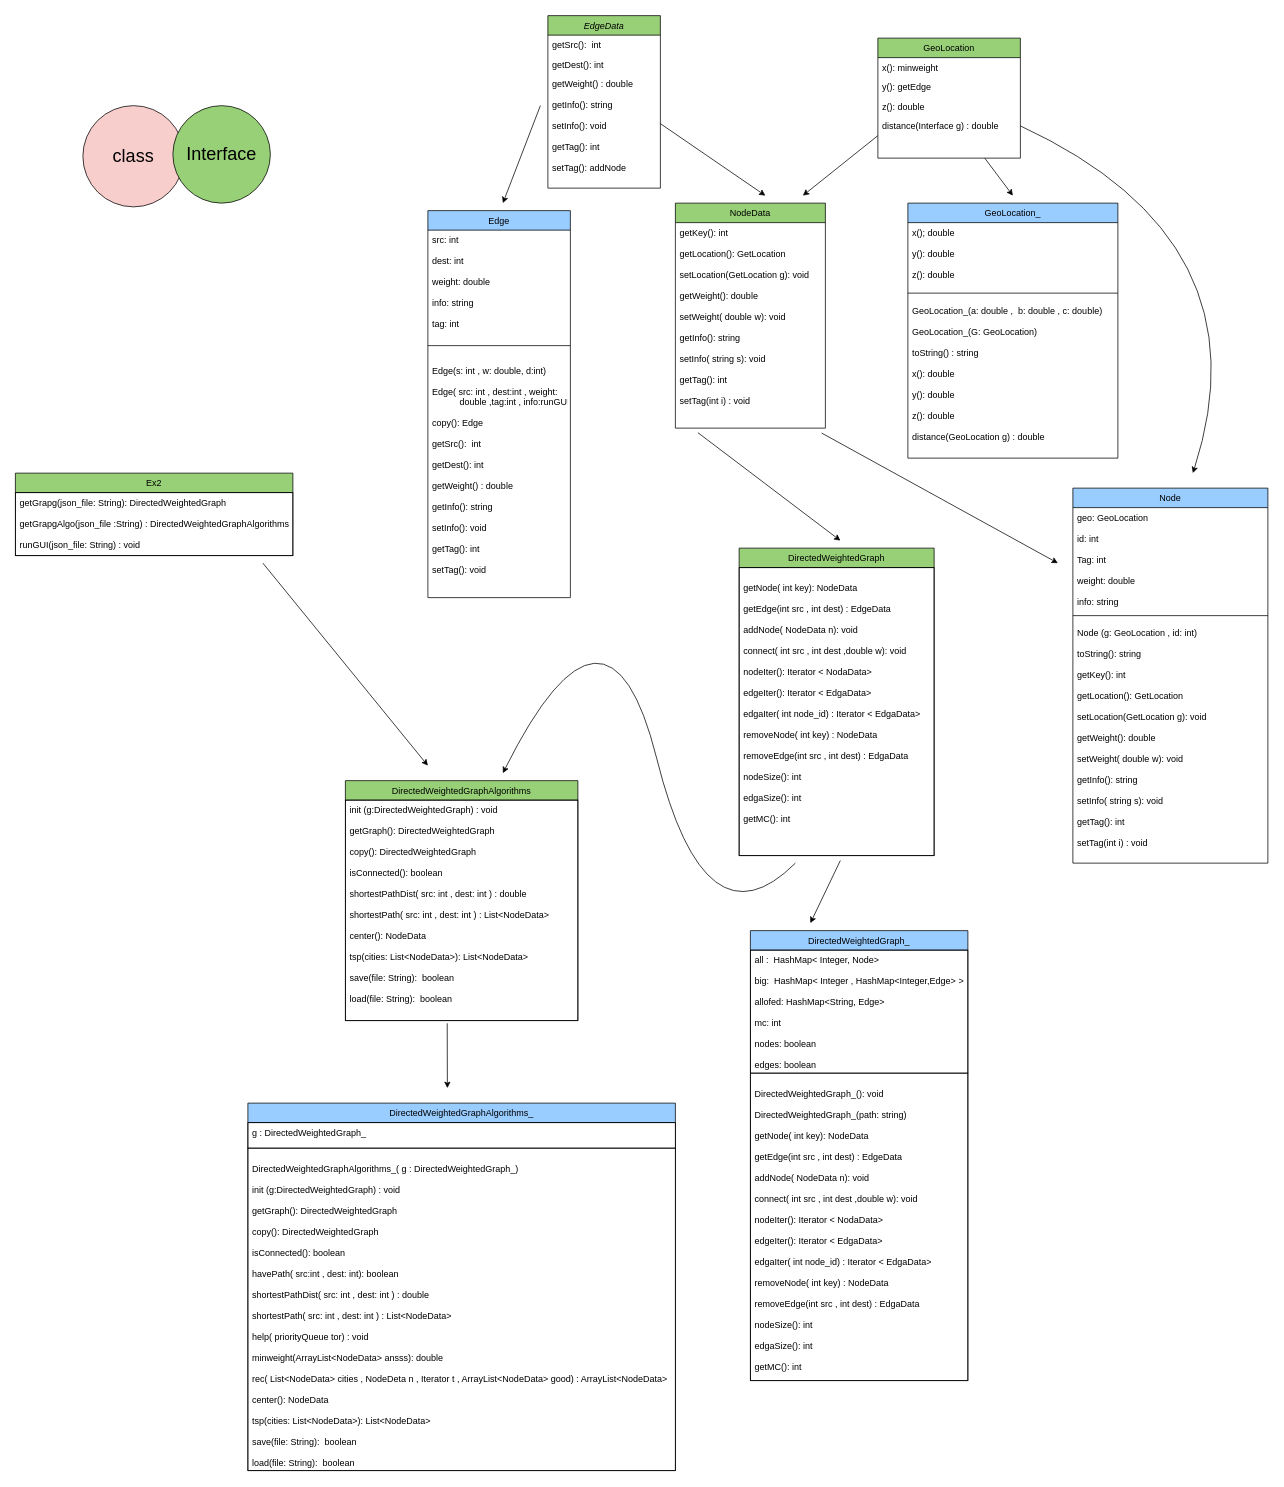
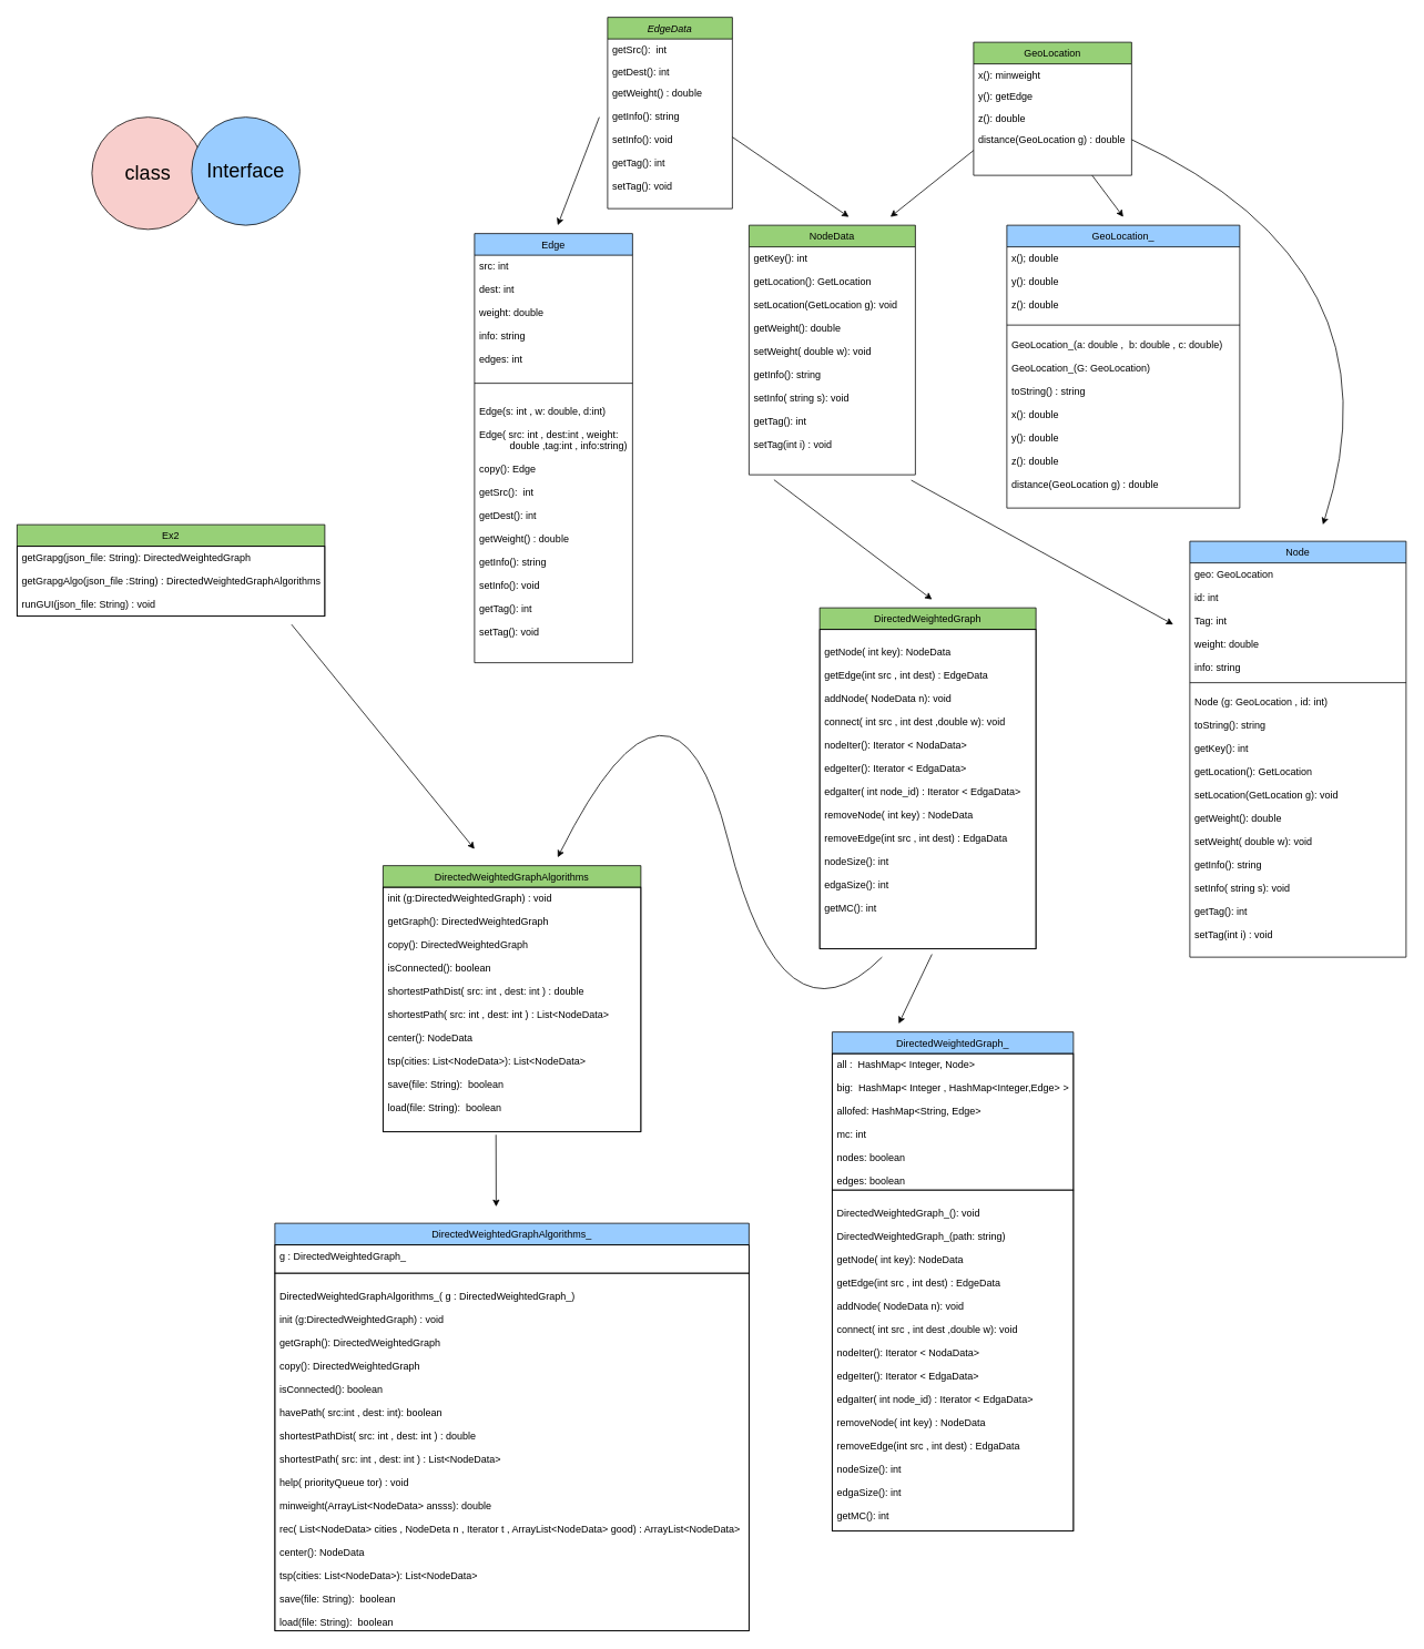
- <mxCell id="5" value="getWeight() : double&#10;&#10;getInfo(): string&#10;&#10;setInfo(): void&#10;&#10;getTag(): int&#10;&#10;setTag(): addNode &#10;" style="text;align=left;verticalAlign=top;spacingLeft=4;spacingRight=4;overflow=hidden;rotatable=0;points=[[0,0.5],[1,0.5]];portConstraint=eastwest;rounded=0;shadow=0;html=0;" parent="2" vertex="1"><mxGeometry y="78" width="150" height="132" as="geometry" /></mxCell>
+ <mxCell id="5" value="getWeight() : double&#10;&#10;getInfo(): string&#10;&#10;setInfo(): void&#10;&#10;getTag(): int&#10;&#10;setTag(): void &#10;" style="text;align=left;verticalAlign=top;spacingLeft=4;spacingRight=4;overflow=hidden;rotatable=0;points=[[0,0.5],[1,0.5]];portConstraint=eastwest;rounded=0;shadow=0;html=0;" parent="2" vertex="1"><mxGeometry y="78" width="150" height="132" as="geometry" /></mxCell>
- <mxCell id="16" value="distance(Interface g) : double" style="text;align=left;verticalAlign=top;spacingLeft=4;spacingRight=4;overflow=hidden;rotatable=0;points=[[0,0.5],[1,0.5]];portConstraint=eastwest;rounded=0;shadow=0;html=0;" parent="12" vertex="1"><mxGeometry y="104" width="190" height="26" as="geometry" /></mxCell>
+ <mxCell id="16" value="distance(GeoLocation g) : double" style="text;align=left;verticalAlign=top;spacingLeft=4;spacingRight=4;overflow=hidden;rotatable=0;points=[[0,0.5],[1,0.5]];portConstraint=eastwest;rounded=0;shadow=0;html=0;" parent="12" vertex="1"><mxGeometry y="104" width="190" height="26" as="geometry" /></mxCell>
- <mxCell id="49" value="&lt;font style=&quot;font-size: 24px&quot;&gt;Interface&lt;/font&gt;" style="ellipse;whiteSpace=wrap;html=1;aspect=fixed;fontSize=12;strokeColor=#000000;fillColor=#97D077;" vertex="1" parent="1"><mxGeometry x="230" y="140" width="130" height="130" as="geometry" /></mxCell>
+ <mxCell id="49" value="&lt;font style=&quot;font-size: 24px&quot;&gt;Interface&lt;/font&gt;" style="ellipse;whiteSpace=wrap;html=1;aspect=fixed;fontSize=12;strokeColor=#000000;fillColor=#99ccff;" vertex="1" parent="1"><mxGeometry x="230" y="140" width="130" height="130" as="geometry" /></mxCell>
- <mxCell id="7" value="src: int&#10;&#10;dest: int&#10;&#10;weight: double&#10;&#10;info: string&#10;&#10;tag: int &#10;&#10;&#10;" style="text;align=left;verticalAlign=top;spacingLeft=4;spacingRight=4;overflow=hidden;rotatable=0;points=[[0,0.5],[1,0.5]];portConstraint=eastwest;" parent="6" vertex="1"><mxGeometry y="26" width="190" height="134" as="geometry" /></mxCell>
+ <mxCell id="7" value="src: int&#10;&#10;dest: int&#10;&#10;weight: double&#10;&#10;info: string&#10;&#10;edges: int &#10;&#10;&#10;" style="text;align=left;verticalAlign=top;spacingLeft=4;spacingRight=4;overflow=hidden;rotatable=0;points=[[0,0.5],[1,0.5]];portConstraint=eastwest;" parent="6" vertex="1"><mxGeometry y="26" width="190" height="134" as="geometry" /></mxCell>
- <mxCell id="9" value="Edge(s: int , w: double, d:int)&#10;&#10;Edge( src: int , dest:int , weight: &#10;           double ,tag:int , info:runGUI)&#10;&#10;copy(): Edge&#10;&#10;getSrc():  int &#10;&#10;getDest(): int&#10;&#10;getWeight() : double&#10;&#10;getInfo(): string&#10;&#10;setInfo(): void&#10;&#10;getTag(): int&#10;&#10;setTag(): void &#10;&#10;&#10;&#10;" style="text;align=left;verticalAlign=top;spacingLeft=4;spacingRight=4;overflow=hidden;rotatable=0;points=[[0,0.5],[1,0.5]];portConstraint=eastwest;" vertex="1" parent="6"><mxGeometry y="200" width="190" height="316" as="geometry" /></mxCell>
+ <mxCell id="9" value="Edge(s: int , w: double, d:int)&#10;&#10;Edge( src: int , dest:int , weight: &#10;           double ,tag:int , info:string)&#10;&#10;copy(): Edge&#10;&#10;getSrc():  int &#10;&#10;getDest(): int&#10;&#10;getWeight() : double&#10;&#10;getInfo(): string&#10;&#10;setInfo(): void&#10;&#10;getTag(): int&#10;&#10;setTag(): void &#10;&#10;&#10;&#10;" style="text;align=left;verticalAlign=top;spacingLeft=4;spacingRight=4;overflow=hidden;rotatable=0;points=[[0,0.5],[1,0.5]];portConstraint=eastwest;" vertex="1" parent="6"><mxGeometry y="200" width="190" height="316" as="geometry" /></mxCell>
